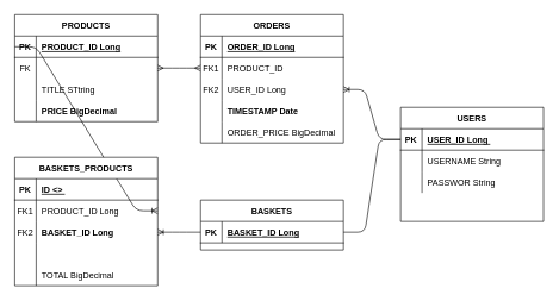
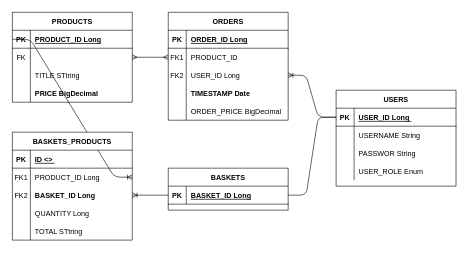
+ <mxCell id="21" value="USER_ROLE Enum" style="shape=partialRectangle;connectable=0;fillColor=none;top=0;left=0;bottom=0;right=0;align=left;spacingLeft=6;overflow=hidden;" vertex="1" parent="19"><mxGeometry x="30" width="170" height="30" as="geometry" /></mxCell>
+ <mxCell id="64" value="QUANTITY Long" style="shape=partialRectangle;overflow=hidden;connectable=0;fillColor=none;top=0;left=0;bottom=0;right=0;align=left;spacingLeft=6;" vertex="1" parent="62"><mxGeometry x="30" width="170" height="30" as="geometry" /></mxCell>
- <mxCell id="67" value="TOTAL BigDecimal" style="shape=partialRectangle;overflow=hidden;connectable=0;fillColor=none;top=0;left=0;bottom=0;right=0;align=left;spacingLeft=6;" vertex="1" parent="65"><mxGeometry x="30" width="170" height="30" as="geometry" /></mxCell>
+ <mxCell id="67" value="TOTAL STtring" style="shape=partialRectangle;overflow=hidden;connectable=0;fillColor=none;top=0;left=0;bottom=0;right=0;align=left;spacingLeft=6;" vertex="1" parent="65"><mxGeometry x="30" width="170" height="30" as="geometry" /></mxCell>
